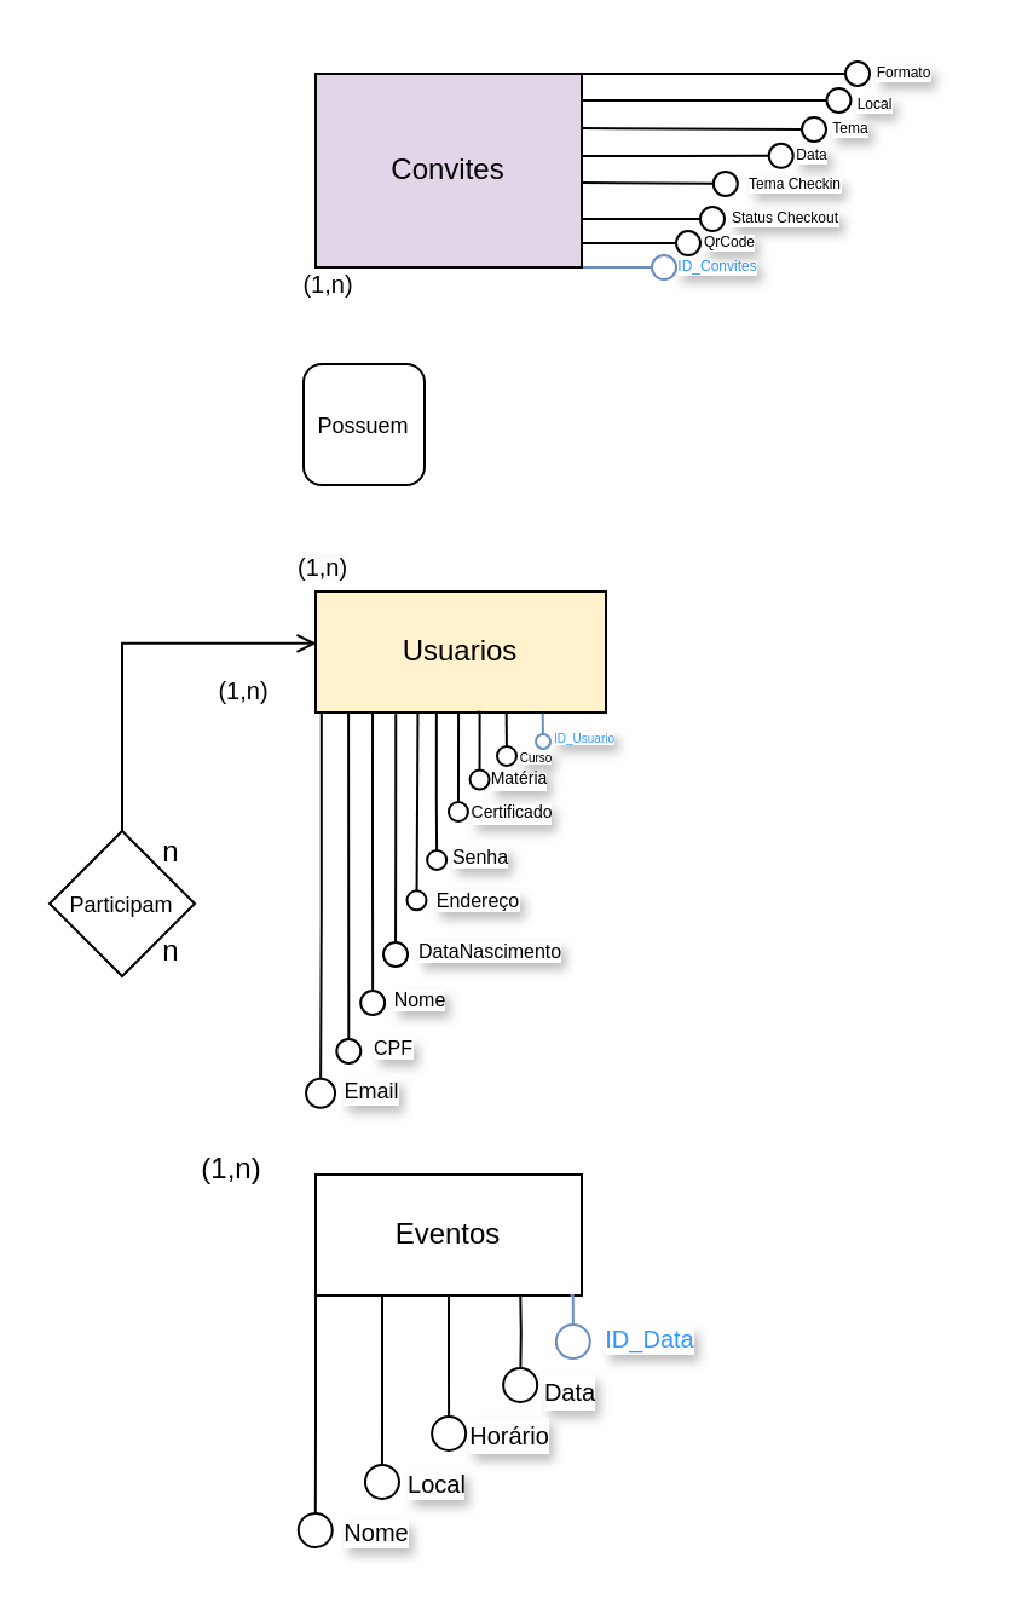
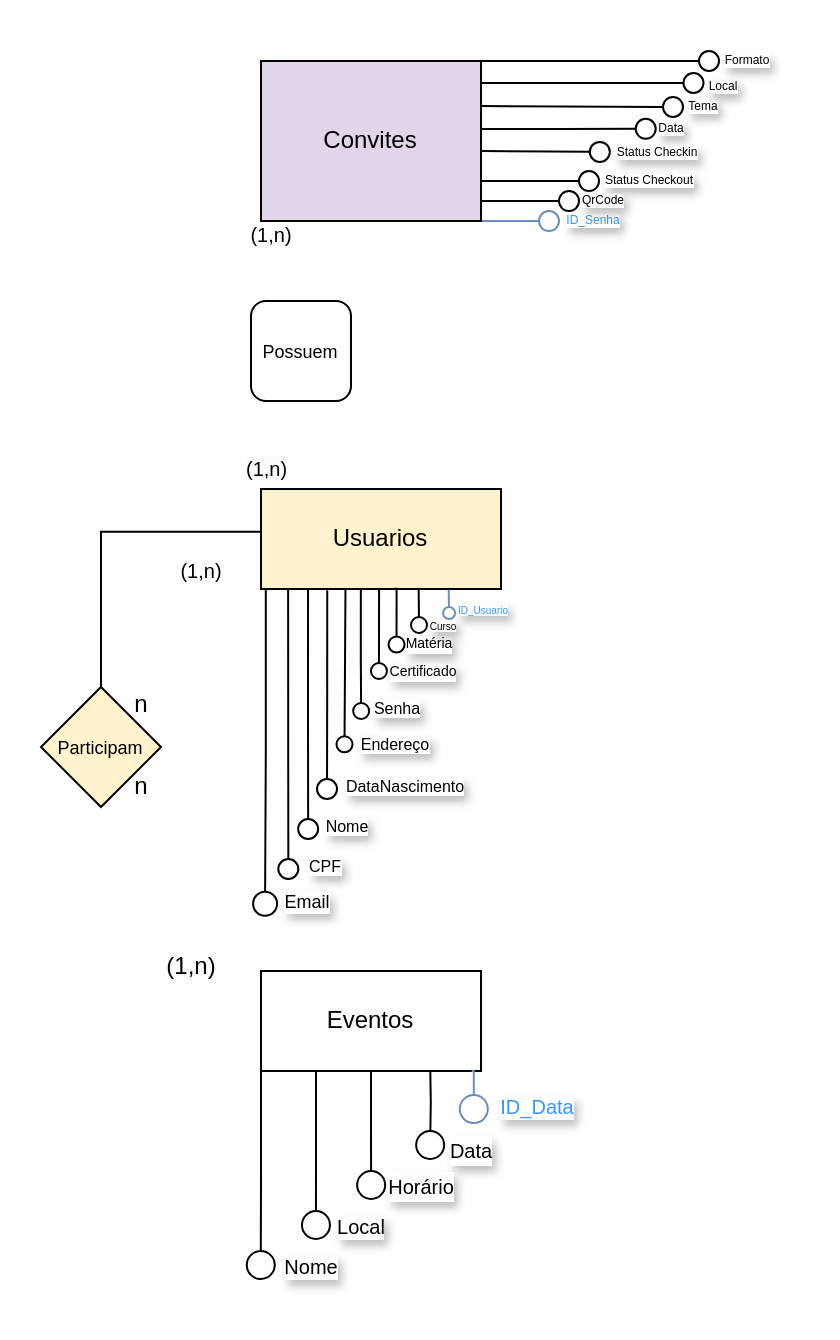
- <mxCell id="45" value="&lt;font style=&quot;font-size: 6px;&quot;&gt;Tema Checkin&lt;/font&gt;" style="text;html=1;align=center;verticalAlign=middle;resizable=0;points=[];autosize=1;strokeColor=none;fillColor=none;fontSize=6;labelBackgroundColor=default;textShadow=1;" parent="1" vertex="1"><mxGeometry x="298" y="66" width="60" height="20" as="geometry" /></mxCell>
+ <mxCell id="45" value="&lt;font style=&quot;font-size: 6px;&quot;&gt;Status Checkin&lt;/font&gt;" style="text;html=1;align=center;verticalAlign=middle;resizable=0;points=[];autosize=1;strokeColor=none;fillColor=none;fontSize=6;labelBackgroundColor=default;textShadow=1;" parent="1" vertex="1"><mxGeometry x="298" y="66" width="60" height="20" as="geometry" /></mxCell>
- <mxCell id="43" value="&lt;font style=&quot;font-size: 6px;&quot; color=&quot;#3399ff&quot;&gt;ID_Convites&lt;/font&gt;" style="text;html=1;align=center;verticalAlign=middle;resizable=0;points=[];autosize=1;strokeColor=none;fillColor=none;fontSize=6;labelBackgroundColor=default;textShadow=1;labelPosition=center;verticalLabelPosition=middle;" parent="1" vertex="1"><mxGeometry x="266" y="100" width="60" height="20" as="geometry" /></mxCell>
+ <mxCell id="43" value="&lt;font style=&quot;font-size: 6px;&quot; color=&quot;#3399ff&quot;&gt;ID_Senha&lt;/font&gt;" style="text;html=1;align=center;verticalAlign=middle;resizable=0;points=[];autosize=1;strokeColor=none;fillColor=none;fontSize=6;labelBackgroundColor=default;textShadow=1;labelPosition=center;verticalLabelPosition=middle;" parent="1" vertex="1"><mxGeometry x="266" y="100" width="60" height="20" as="geometry" /></mxCell>
- <mxCell id="21" style="edgeStyle=orthogonalEdgeStyle;rounded=0;orthogonalLoop=1;jettySize=auto;html=1;exitX=0.5;exitY=0;exitDx=0;exitDy=0;entryX=0.003;entryY=0.428;entryDx=0;entryDy=0;entryPerimeter=0;endArrow=open;endFill=0;" parent="1" source="20" target="8" edge="1"><mxGeometry relative="1" as="geometry" /></mxCell>
+ <mxCell id="21" style="edgeStyle=orthogonalEdgeStyle;rounded=0;orthogonalLoop=1;jettySize=auto;html=1;exitX=0.5;exitY=0;exitDx=0;exitDy=0;entryX=0.003;entryY=0.428;entryDx=0;entryDy=0;entryPerimeter=0;endArrow=none;endFill=0;" parent="1" source="20" target="8" edge="1"><mxGeometry relative="1" as="geometry" /></mxCell>
- <mxCell id="20" value="&lt;font style=&quot;font-size: 9px;&quot;&gt;Participam&lt;/font&gt;" style="rhombus;whiteSpace=wrap;html=1;" parent="1" vertex="1"><mxGeometry x="20" y="343" width="60" height="60" as="geometry" /></mxCell>
+ <mxCell id="20" value="&lt;font style=&quot;font-size: 9px;&quot;&gt;Participam&lt;/font&gt;" style="rhombus;whiteSpace=wrap;html=1;fillColor=#fff2cc;" parent="1" vertex="1"><mxGeometry x="20" y="343" width="60" height="60" as="geometry" /></mxCell>
